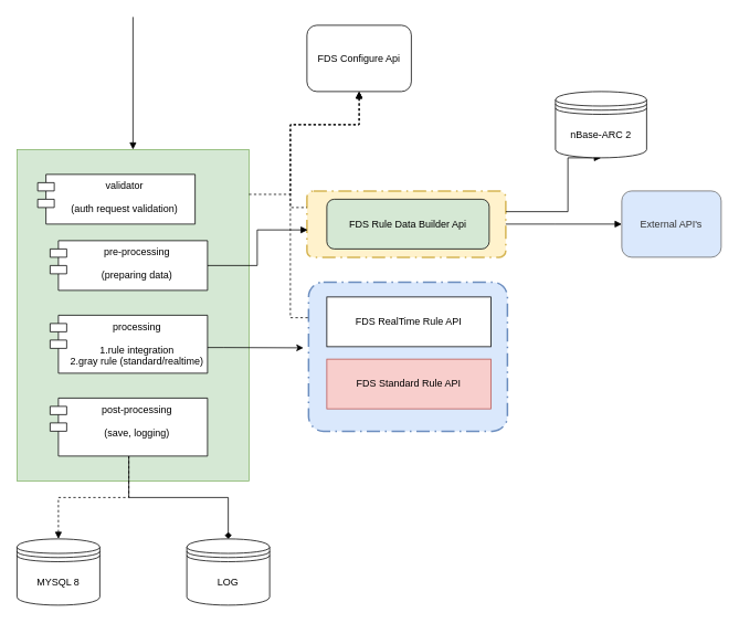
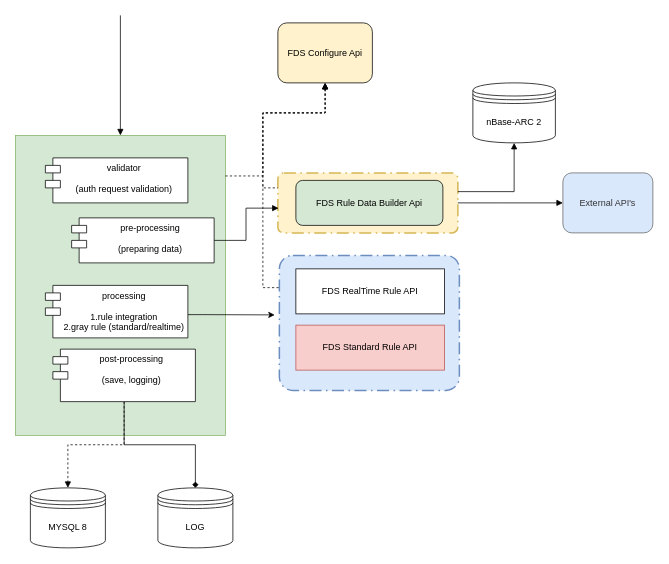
- <mxCell id="14" value="FDS Configure Api" style="rounded=1;whiteSpace=wrap;html=1;" parent="1" vertex="1"><mxGeometry x="370" y="30" width="126" height="80" as="geometry" /></mxCell>
+ <mxCell id="14" value="FDS Configure Api" style="rounded=1;whiteSpace=wrap;html=1;fillColor=#fff2cc;" parent="1" vertex="1"><mxGeometry x="370" y="30" width="126" height="80" as="geometry" /></mxCell>
- <mxCell id="23" value="nBase-ARC 2" style="shape=datastore;whiteSpace=wrap;html=1;" parent="1" vertex="1"><mxGeometry x="670" y="110" width="110" height="80" as="geometry" /></mxCell>
+ <mxCell id="23" value="nBase-ARC 2" style="shape=datastore;whiteSpace=wrap;html=1;" parent="1" vertex="1"><mxGeometry x="630" y="110" width="110" height="80" as="geometry" /></mxCell>
- <mxCell id="21" value="validator&#10;&#10;(auth request validation)&#10;&#10;&#10;&#10;&#10;&#10;&#10; " style="shape=module;align=left;spacingLeft=20;align=center;verticalAlign=top;" parent="1" vertex="1"><mxGeometry x="45" y="210" width="190" height="60" as="geometry" /></mxCell>
+ <mxCell id="21" value="validator&#10;&#10;(auth request validation)&#10;&#10;&#10;&#10;&#10;&#10;&#10; " style="shape=module;align=left;spacingLeft=20;align=center;verticalAlign=top;" parent="1" vertex="1"><mxGeometry x="60" y="210" width="190" height="60" as="geometry" /></mxCell>
- <mxCell id="16" value="pre-processing&#10;&#10;(preparing data)&#10;&#10;&#10;&#10;&#10;&#10;&#10; " style="shape=module;align=left;spacingLeft=20;align=center;verticalAlign=top;" parent="1" vertex="1"><mxGeometry x="60" y="290" width="190" height="60" as="geometry" /></mxCell>
+ <mxCell id="16" value="pre-processing&#10;&#10;(preparing data)&#10;&#10;&#10;&#10;&#10;&#10;&#10; " style="shape=module;align=left;spacingLeft=20;align=center;verticalAlign=top;" parent="1" vertex="1"><mxGeometry x="95" y="290" width="190" height="60" as="geometry" /></mxCell>
- <mxCell id="19" value="post-processing&#10;&#10;(save, logging)" style="shape=module;align=left;spacingLeft=20;align=center;verticalAlign=top;" parent="1" vertex="1"><mxGeometry x="60" y="480" width="190" height="70" as="geometry" /></mxCell>
+ <mxCell id="19" value="post-processing&#10;&#10;(save, logging)" style="shape=module;align=left;spacingLeft=20;align=center;verticalAlign=top;" parent="1" vertex="1"><mxGeometry x="70" y="465" width="190" height="70" as="geometry" /></mxCell>
- <mxCell id="25" value="MYSQL 8" style="shape=datastore;whiteSpace=wrap;html=1;" parent="1" vertex="1"><mxGeometry x="20" y="650" width="100" height="80" as="geometry" /></mxCell>
+ <mxCell id="25" value="MYSQL 8" style="shape=datastore;whiteSpace=wrap;html=1;" parent="1" vertex="1"><mxGeometry x="40" y="650" width="100" height="80" as="geometry" /></mxCell>
- <mxCell id="26" value="LOG" style="shape=datastore;whiteSpace=wrap;html=1;" parent="1" vertex="1"><mxGeometry x="225" y="650" width="100" height="80" as="geometry" /></mxCell>
+ <mxCell id="26" value="LOG" style="shape=datastore;whiteSpace=wrap;html=1;" parent="1" vertex="1"><mxGeometry x="210" y="650" width="100" height="80" as="geometry" /></mxCell>
